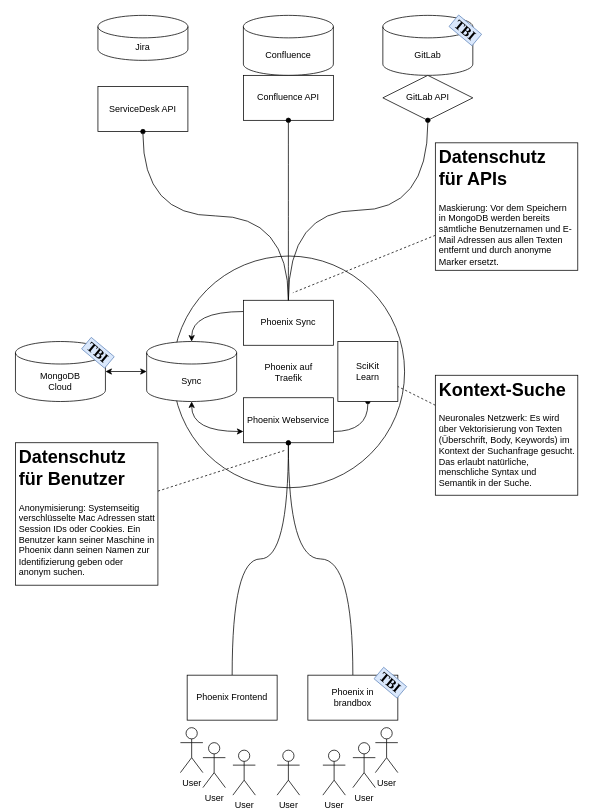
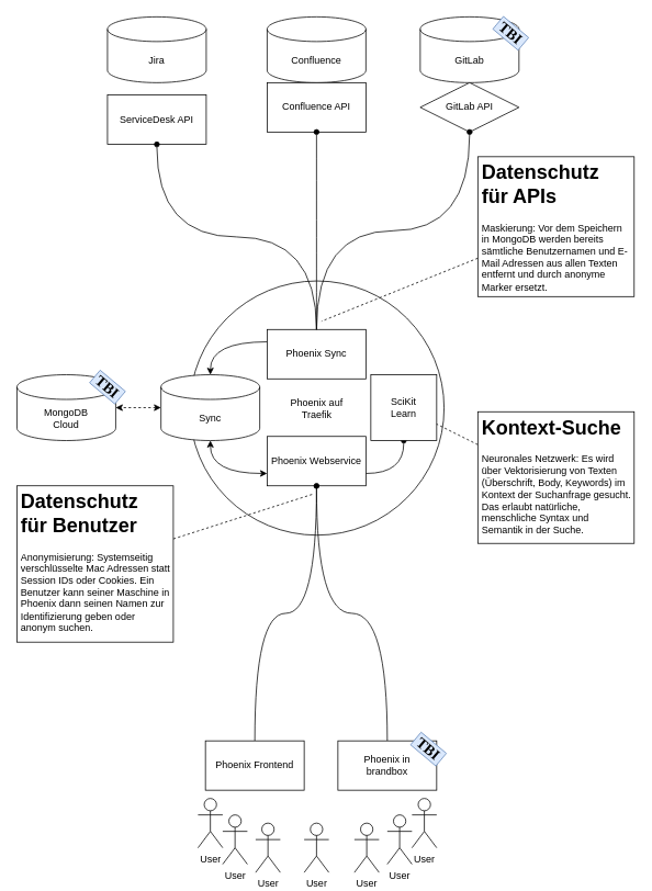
- <mxCell id="3" value="Jira" style="shape=cylinder3;whiteSpace=wrap;html=1;boundedLbl=1;backgroundOutline=1;size=15;" vertex="1" parent="1"><mxGeometry x="130" y="20" width="120" height="60" as="geometry" /></mxCell>
+ <mxCell id="3" value="Jira" style="shape=cylinder3;whiteSpace=wrap;html=1;boundedLbl=1;backgroundOutline=1;size=15;" vertex="1" parent="1"><mxGeometry x="130" y="20" width="120" height="80" as="geometry" /></mxCell>
- <mxCell id="6" style="edgeStyle=none;rounded=0;orthogonalLoop=1;jettySize=auto;html=1;entryX=1;entryY=0.5;entryDx=0;entryDy=0;entryPerimeter=0;startArrow=classic;startFill=1;endArrow=classic;endFill=1;" edge="1" parent="1" source="7" target="36"><mxGeometry relative="1" as="geometry" /></mxCell>
+ <mxCell id="6" style="edgeStyle=none;rounded=0;orthogonalLoop=1;jettySize=auto;html=1;entryX=1;entryY=0.5;entryDx=0;entryDy=0;entryPerimeter=0;startArrow=classic;startFill=1;endArrow=classic;endFill=1;dashed=1;" edge="1" parent="1" source="7" target="36"><mxGeometry relative="1" as="geometry" /></mxCell>
